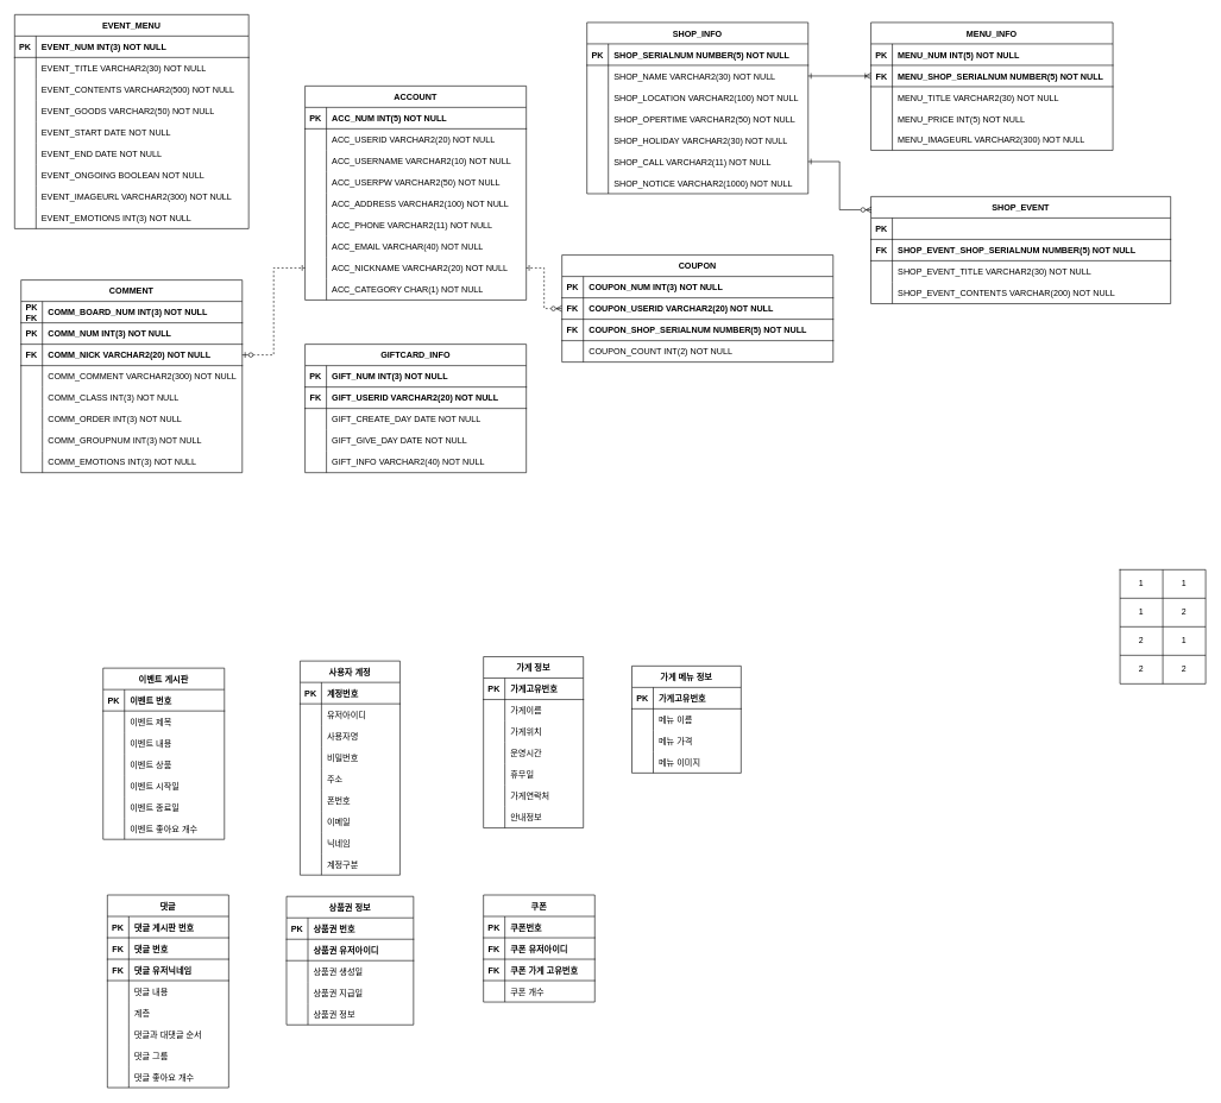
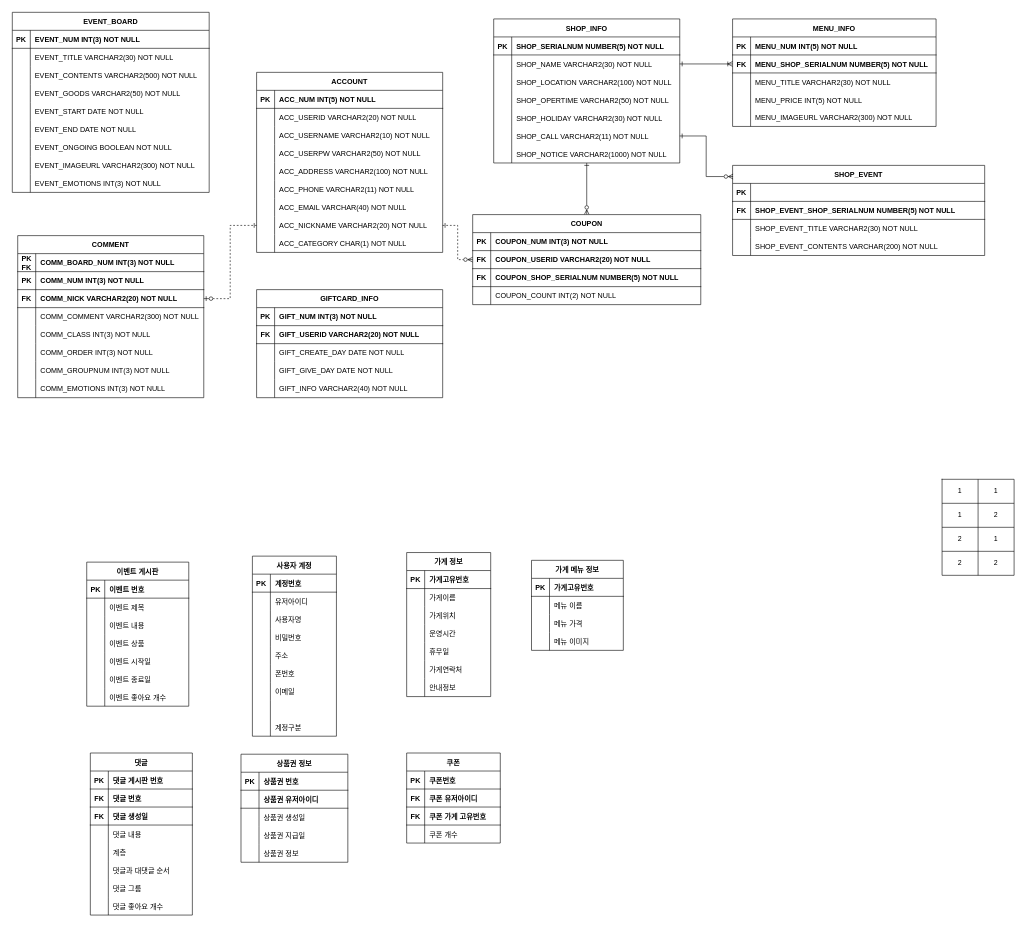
- <mxCell id="30" value="EVENT_MENU" style="shape=table;startSize=30;container=1;collapsible=1;childLayout=tableLayout;fixedRows=1;rowLines=0;fontStyle=1;align=center;resizeLast=1;" parent="1" vertex="1"><mxGeometry x="20" y="20" width="328" height="300" as="geometry"><mxRectangle x="450" y="110" width="90" height="30" as="alternateBounds" /></mxGeometry></mxCell>
+ <mxCell id="30" value="EVENT_BOARD" style="shape=table;startSize=30;container=1;collapsible=1;childLayout=tableLayout;fixedRows=1;rowLines=0;fontStyle=1;align=center;resizeLast=1;" parent="1" vertex="1"><mxGeometry x="20" y="20" width="328" height="300" as="geometry"><mxRectangle x="450" y="110" width="90" height="30" as="alternateBounds" /></mxGeometry></mxCell>
+ <mxCell id="58" style="edgeStyle=orthogonalEdgeStyle;rounded=0;orthogonalLoop=1;jettySize=auto;html=1;startArrow=ERone;startFill=0;endArrow=ERzeroToMany;endFill=0;" parent="1" source="59" target="235" edge="1"><mxGeometry relative="1" as="geometry" /></mxCell>
- <mxCell id="130" value="닉네임" style="shape=partialRectangle;overflow=hidden;connectable=0;fillColor=none;top=0;left=0;bottom=0;right=0;align=left;spacingLeft=6;" parent="128" vertex="1"><mxGeometry x="30" width="110" height="30" as="geometry"><mxRectangle width="110" height="30" as="alternateBounds" /></mxGeometry></mxCell>
- <mxCell id="187" value="댓글 유저닉네임" style="shape=partialRectangle;overflow=hidden;connectable=0;fillColor=none;top=0;left=0;bottom=0;right=0;align=left;spacingLeft=6;fontStyle=1;" parent="185" vertex="1"><mxGeometry x="30" width="140" height="30" as="geometry"><mxRectangle width="140" height="30" as="alternateBounds" /></mxGeometry></mxCell>
+ <mxCell id="187" value="댓글 생성일" style="shape=partialRectangle;overflow=hidden;connectable=0;fillColor=none;top=0;left=0;bottom=0;right=0;align=left;spacingLeft=6;fontStyle=1;" parent="185" vertex="1"><mxGeometry x="30" width="140" height="30" as="geometry"><mxRectangle width="140" height="30" as="alternateBounds" /></mxGeometry></mxCell>
